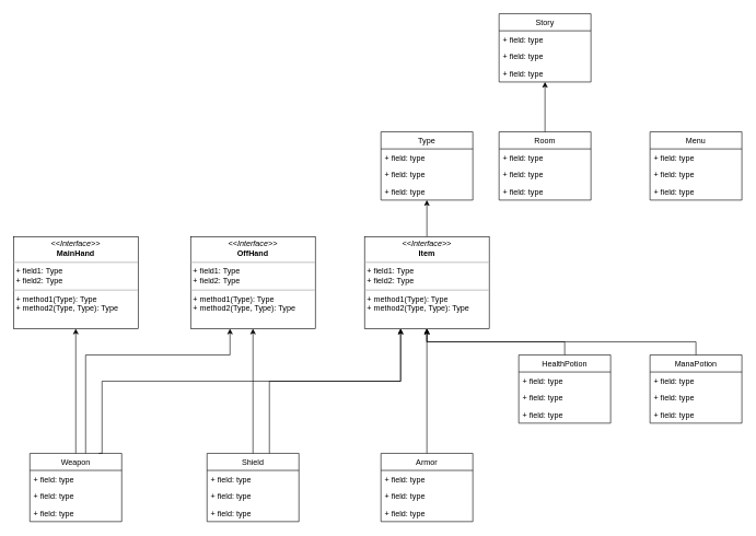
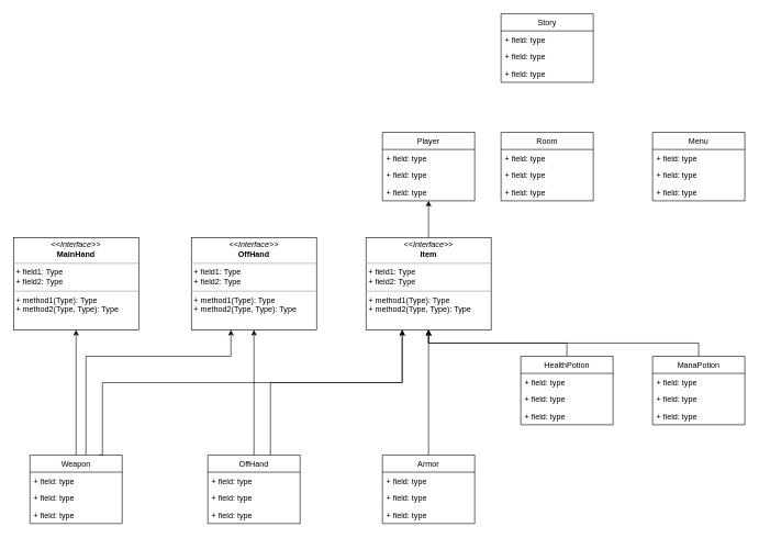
- <mxCell id="20" value="" style="endArrow=classic;html=1;" parent="1" source="6" target="2" edge="1"><mxGeometry width="50" height="50" relative="1" as="geometry"><mxPoint x="950" y="260" as="sourcePoint" /><mxPoint x="1000" y="210" as="targetPoint" /></mxGeometry></mxCell>
- <mxCell id="10" value="Type" style="swimlane;fontStyle=0;childLayout=stackLayout;horizontal=1;startSize=26;fillColor=none;horizontalStack=0;resizeParent=1;resizeParentMax=0;resizeLast=0;collapsible=1;marginBottom=0;" parent="1" vertex="1"><mxGeometry x="580" y="200" width="140" height="104" as="geometry" /></mxCell>
+ <mxCell id="10" value="Player" style="swimlane;fontStyle=0;childLayout=stackLayout;horizontal=1;startSize=26;fillColor=none;horizontalStack=0;resizeParent=1;resizeParentMax=0;resizeLast=0;collapsible=1;marginBottom=0;" parent="1" vertex="1"><mxGeometry x="580" y="200" width="140" height="104" as="geometry" /></mxCell>
- <mxCell id="47" value="Shield" style="swimlane;fontStyle=0;childLayout=stackLayout;horizontal=1;startSize=26;fillColor=none;horizontalStack=0;resizeParent=1;resizeParentMax=0;resizeLast=0;collapsible=1;marginBottom=0;" parent="1" vertex="1"><mxGeometry x="315" y="690" width="140" height="104" as="geometry" /></mxCell>
+ <mxCell id="47" value="OffHand" style="swimlane;fontStyle=0;childLayout=stackLayout;horizontal=1;startSize=26;fillColor=none;horizontalStack=0;resizeParent=1;resizeParentMax=0;resizeLast=0;collapsible=1;marginBottom=0;" parent="1" vertex="1"><mxGeometry x="315" y="690" width="140" height="104" as="geometry" /></mxCell>
